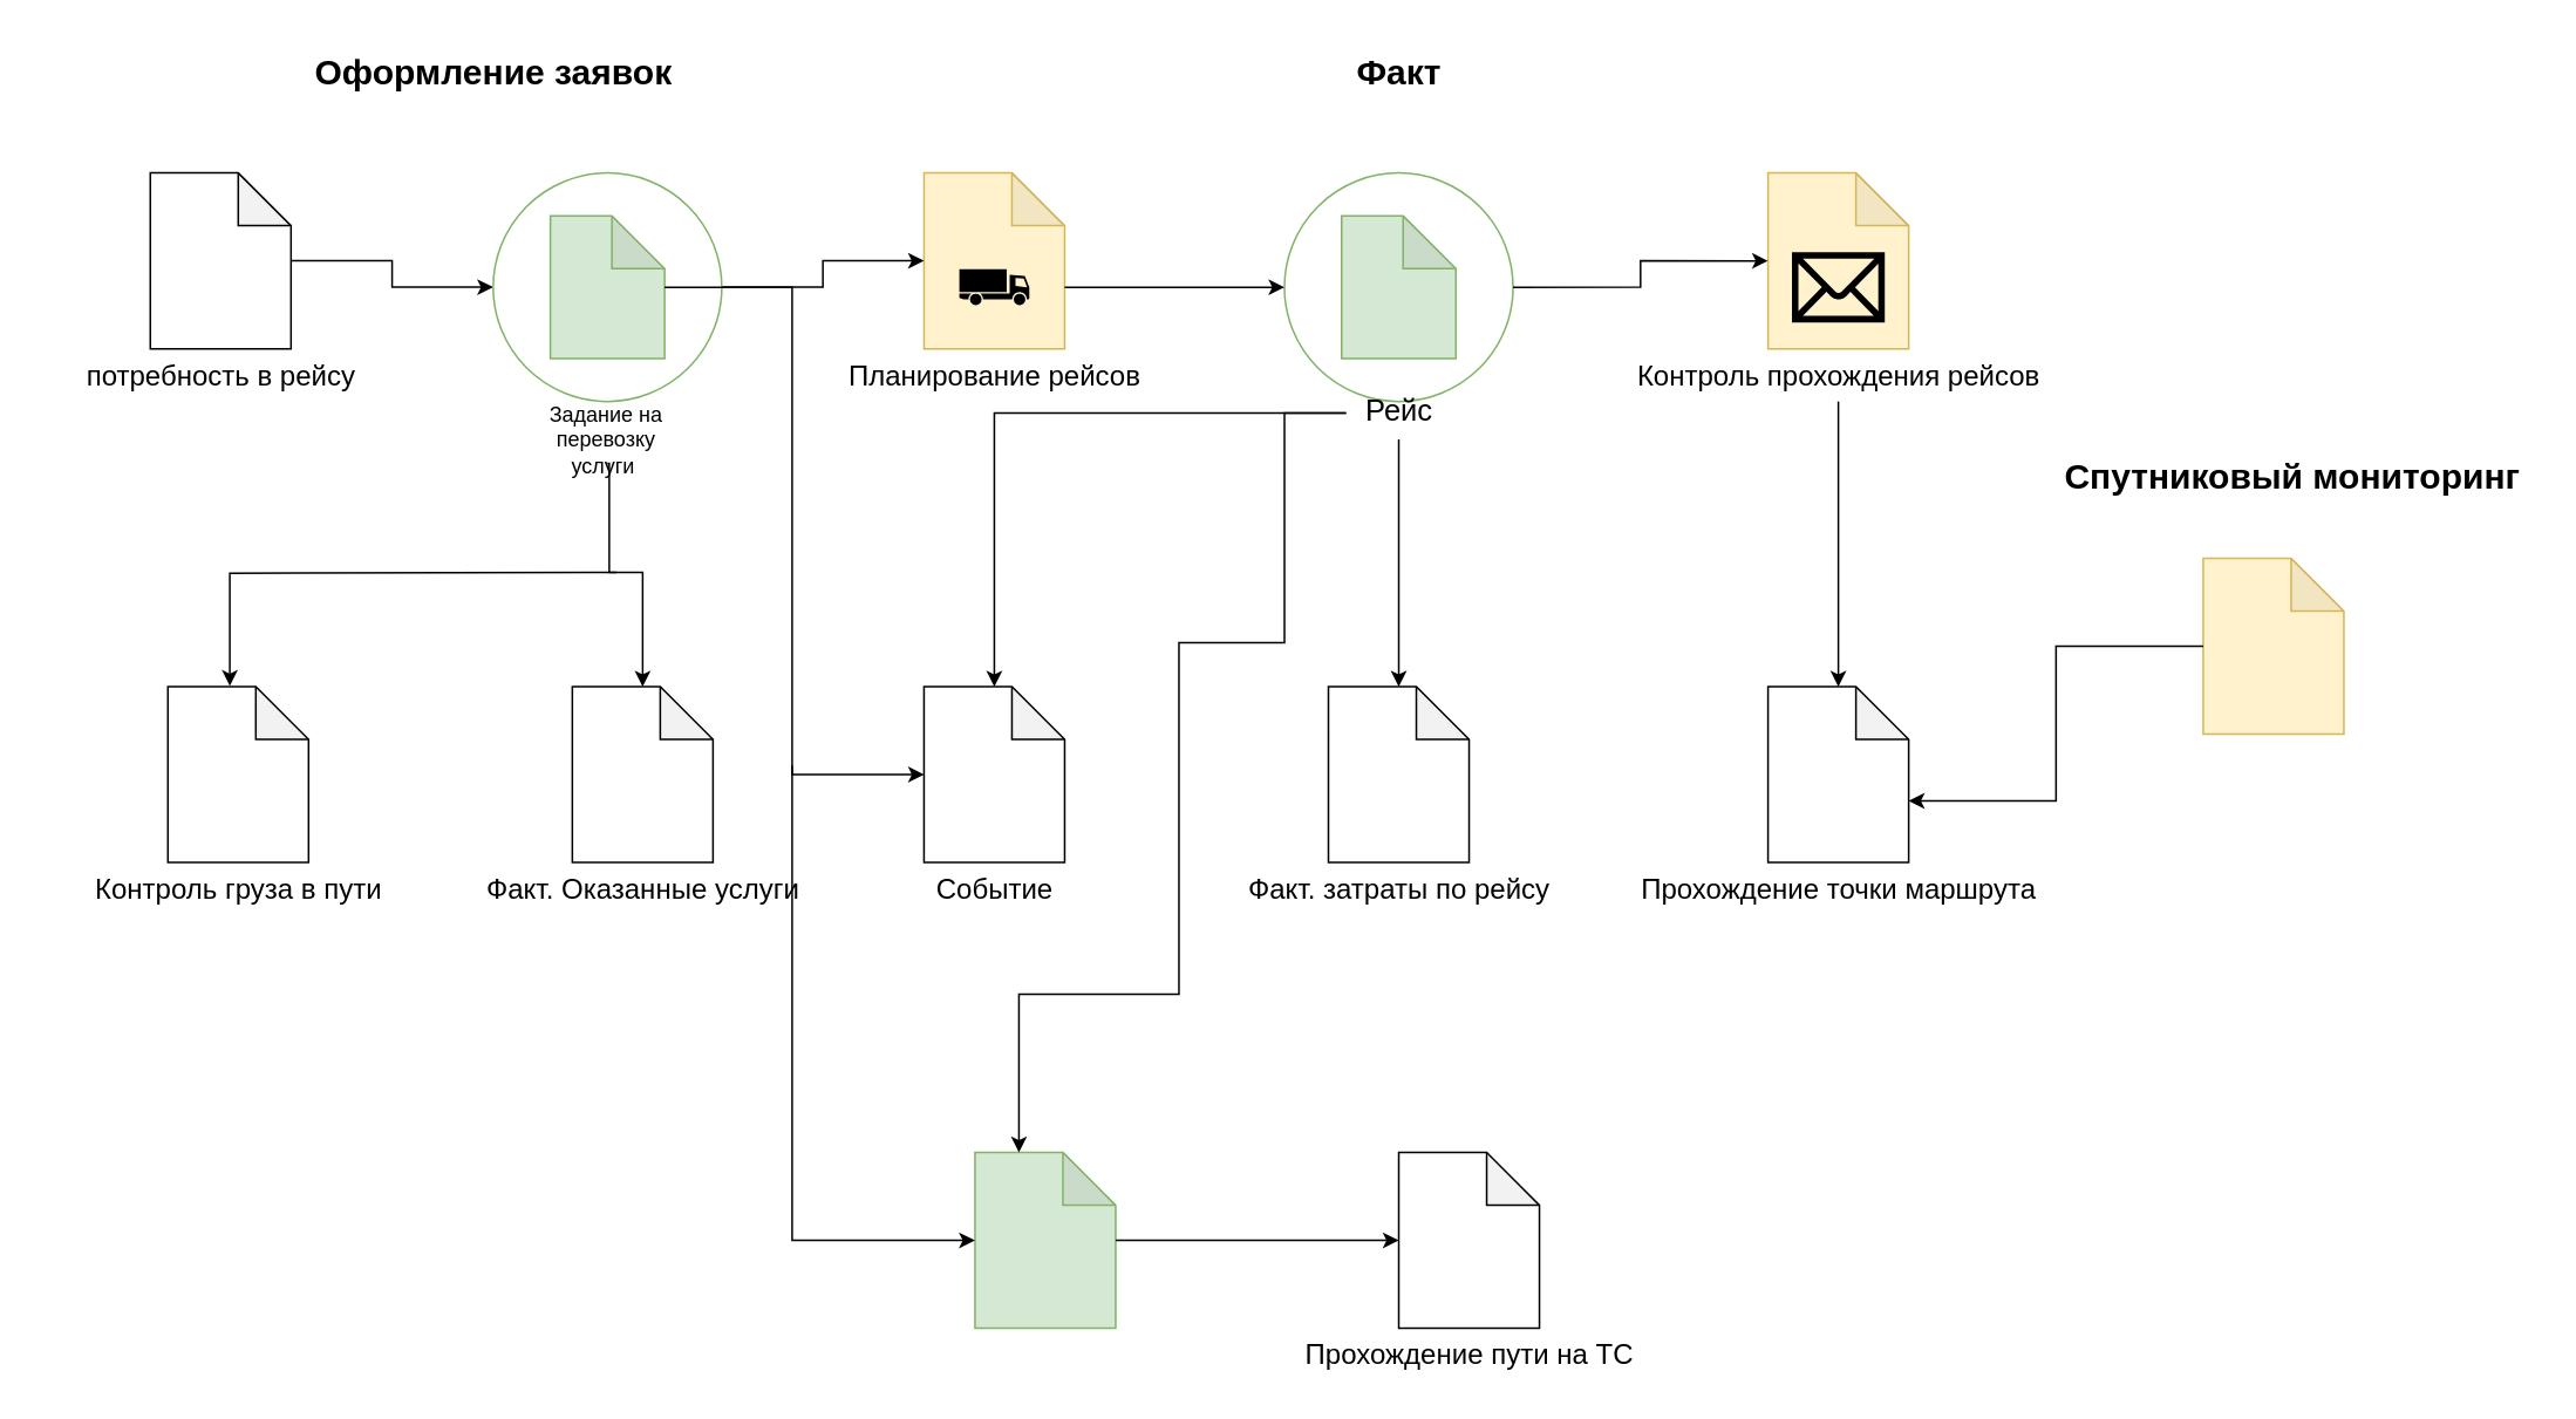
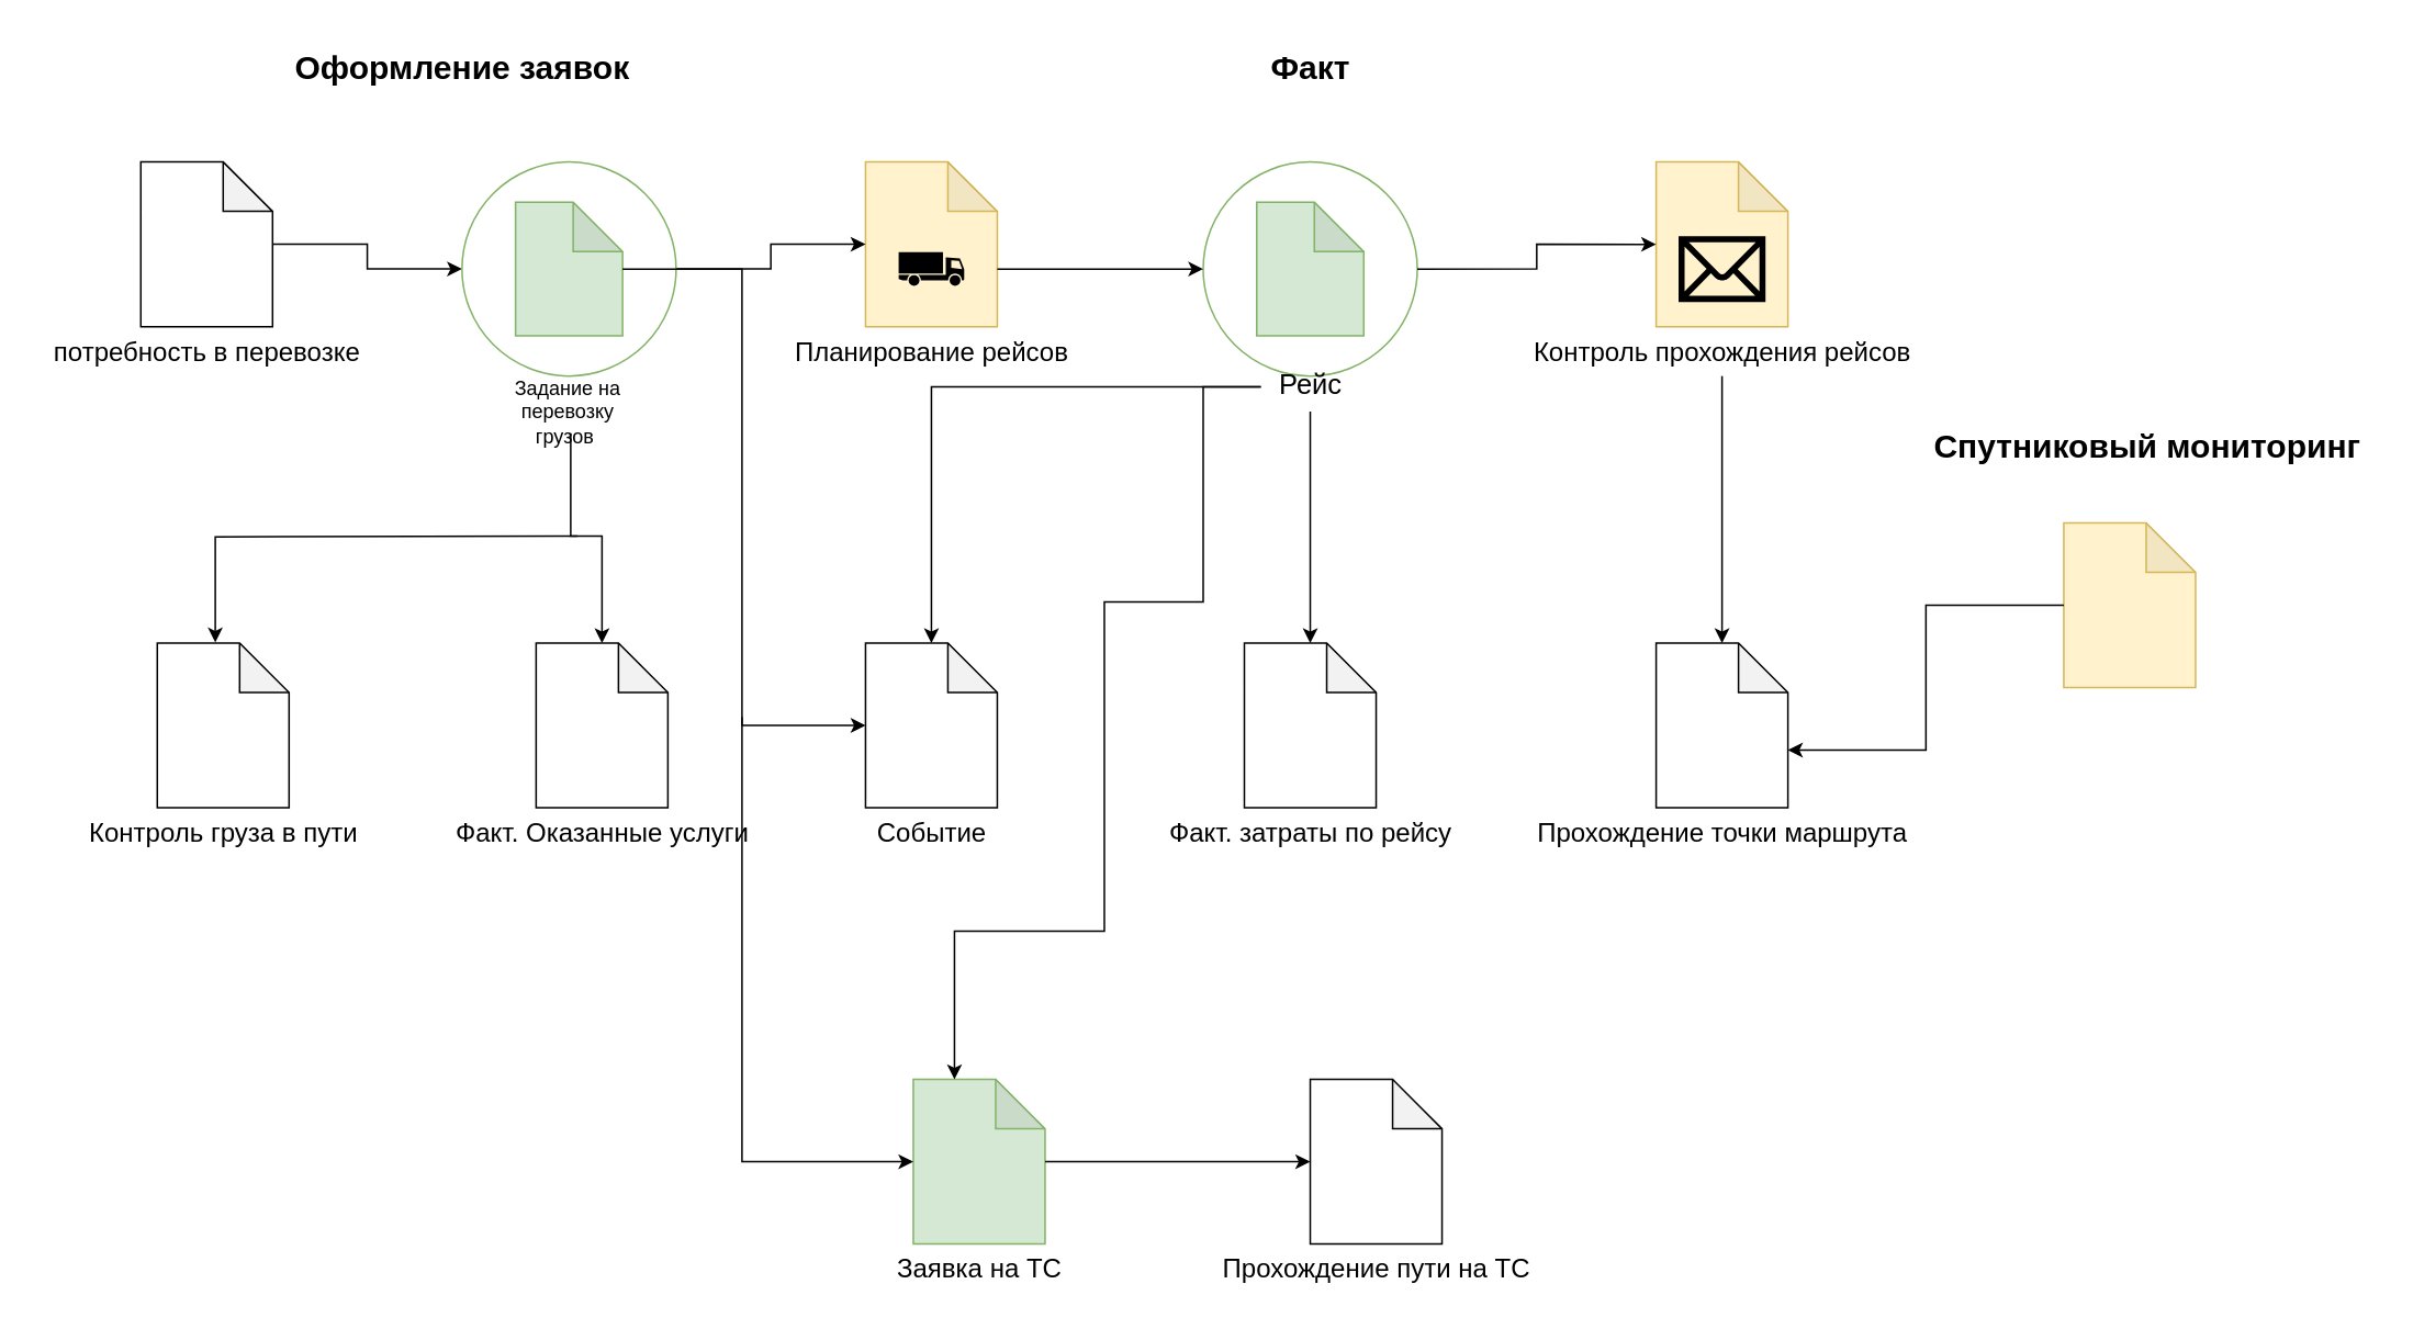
- <mxCell id="6" value="&lt;font style=&quot;font-size: 16px;&quot;&gt;потребность в рейсу&lt;/font&gt;" style="text;html=1;align=center;verticalAlign=middle;resizable=0;points=[];autosize=1;strokeColor=none;fillColor=none;" vertex="1" parent="4"><mxGeometry x="-20" y="100" width="210" height="30" as="geometry" /></mxCell>
+ <mxCell id="6" value="&lt;font style=&quot;font-size: 16px;&quot;&gt;потребность в перевозке&lt;/font&gt;" style="text;html=1;align=center;verticalAlign=middle;resizable=0;points=[];autosize=1;strokeColor=none;fillColor=none;" vertex="1" parent="4"><mxGeometry x="-20" y="100" width="210" height="30" as="geometry" /></mxCell>
- <mxCell id="34" value="Задание на перевозку услуги&amp;nbsp;" style="text;html=1;align=center;verticalAlign=middle;whiteSpace=wrap;rounded=0;" vertex="1" parent="30"><mxGeometry x="24.375" y="140.005" width="81.25" height="24.375" as="geometry" /></mxCell>
+ <mxCell id="34" value="Задание на перевозку грузов&amp;nbsp;" style="text;html=1;align=center;verticalAlign=middle;whiteSpace=wrap;rounded=0;" vertex="1" parent="30"><mxGeometry x="24.375" y="140.005" width="81.25" height="24.375" as="geometry" /></mxCell>
+ <mxCell id="49" value="&lt;font style=&quot;font-size: 16px;&quot;&gt;Заявка на ТС&lt;/font&gt;" style="text;html=1;align=center;verticalAlign=middle;resizable=0;points=[];autosize=1;strokeColor=none;fillColor=none;" vertex="1" parent="47"><mxGeometry x="20" y="100" width="130" height="30" as="geometry" /></mxCell>
